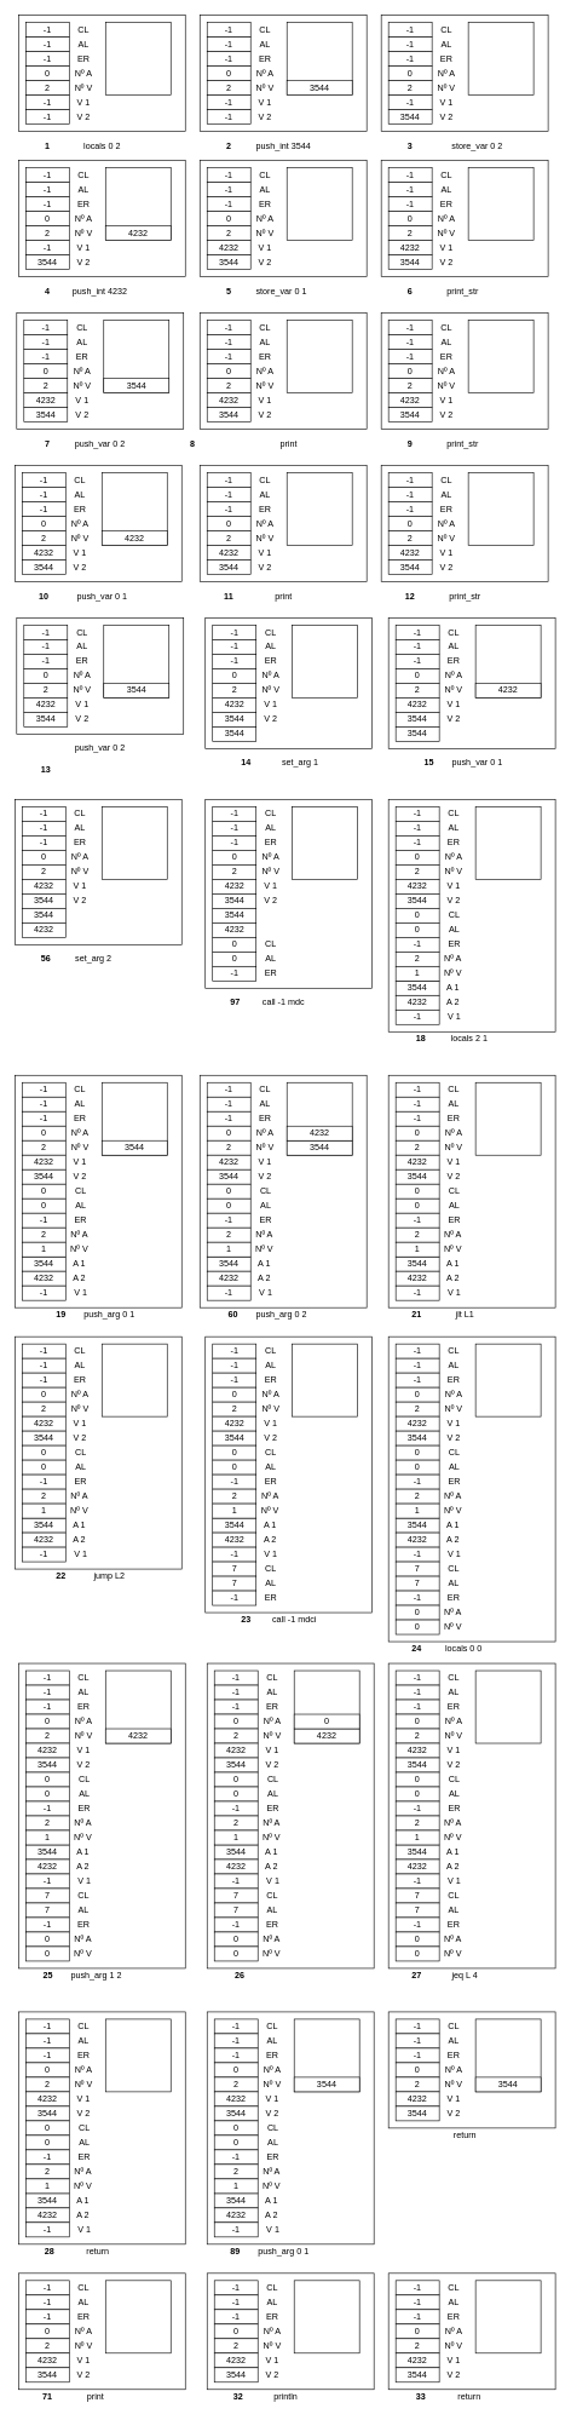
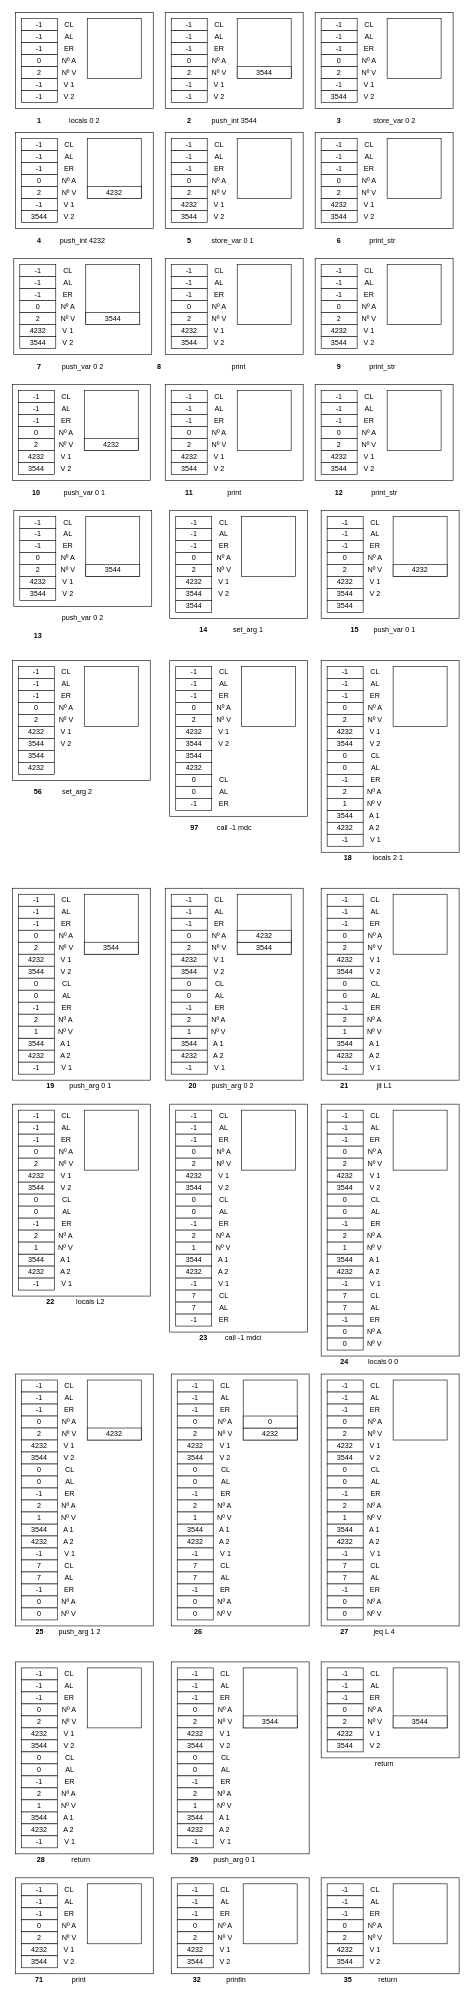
- <mxCell id="354" value="&lt;b&gt;60&lt;/b&gt;" style="text;html=1;strokeColor=none;fillColor=none;align=center;verticalAlign=middle;whiteSpace=wrap;rounded=0;" vertex="1" parent="1"><mxGeometry x="301.24" y="1800" width="40" height="20" as="geometry" /></mxCell>
+ <mxCell id="354" value="&lt;b&gt;20&lt;/b&gt;" style="text;html=1;strokeColor=none;fillColor=none;align=center;verticalAlign=middle;whiteSpace=wrap;rounded=0;" vertex="1" parent="1"><mxGeometry x="301.24" y="1800" width="40" height="20" as="geometry" /></mxCell>
- <mxCell id="359" value="jump L2" style="text;html=1;strokeColor=none;fillColor=none;align=center;verticalAlign=middle;whiteSpace=wrap;rounded=0;" vertex="1" parent="1"><mxGeometry x="108.12" y="2160" width="85" height="20" as="geometry" /></mxCell>
+ <mxCell id="359" value="locals L2" style="text;html=1;strokeColor=none;fillColor=none;align=center;verticalAlign=middle;whiteSpace=wrap;rounded=0;" vertex="1" parent="1"><mxGeometry x="108.12" y="2160" width="85" height="20" as="geometry" /></mxCell>
- <mxCell id="371" value="&lt;b&gt;89&lt;/b&gt;" style="text;html=1;strokeColor=none;fillColor=none;align=center;verticalAlign=middle;whiteSpace=wrap;rounded=0;" vertex="1" parent="1"><mxGeometry x="303.75" y="3090" width="40" height="20" as="geometry" /></mxCell>
+ <mxCell id="371" value="&lt;b&gt;29&lt;/b&gt;" style="text;html=1;strokeColor=none;fillColor=none;align=center;verticalAlign=middle;whiteSpace=wrap;rounded=0;" vertex="1" parent="1"><mxGeometry x="303.75" y="3090" width="40" height="20" as="geometry" /></mxCell>
- <mxCell id="378" value="&lt;b&gt;33&lt;/b&gt;" style="text;html=1;strokeColor=none;fillColor=none;align=center;verticalAlign=middle;whiteSpace=wrap;rounded=0;" vertex="1" parent="1"><mxGeometry x="560.01" y="3290" width="40" height="20" as="geometry" /></mxCell>
+ <mxCell id="378" value="&lt;b&gt;35&lt;/b&gt;" style="text;html=1;strokeColor=none;fillColor=none;align=center;verticalAlign=middle;whiteSpace=wrap;rounded=0;" vertex="1" parent="1"><mxGeometry x="560.01" y="3290" width="40" height="20" as="geometry" /></mxCell>
